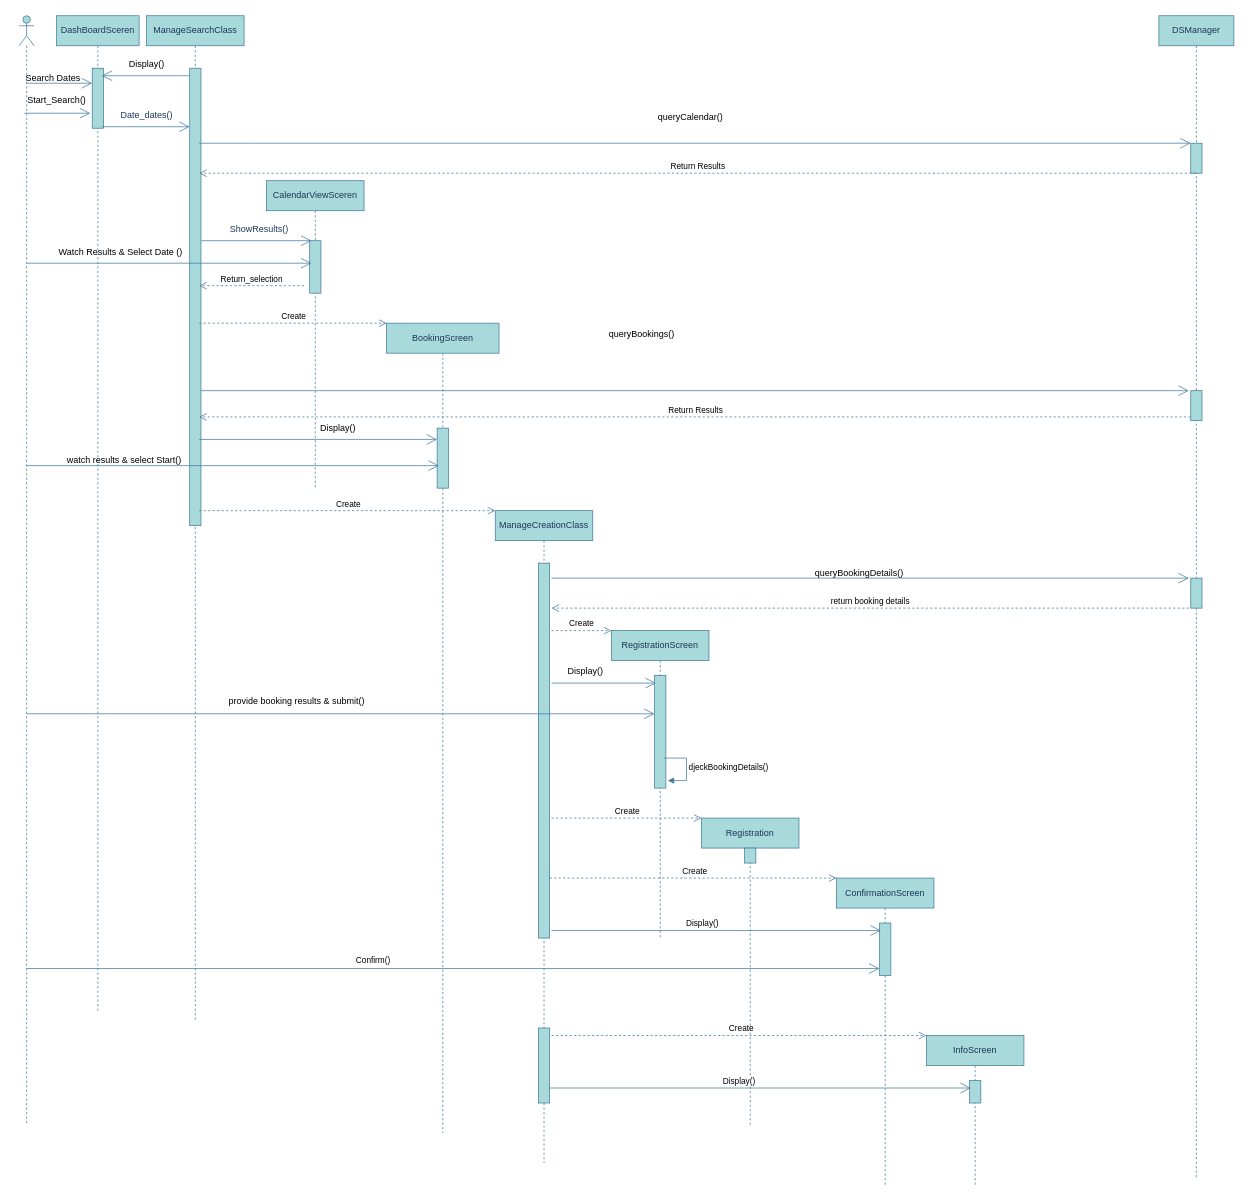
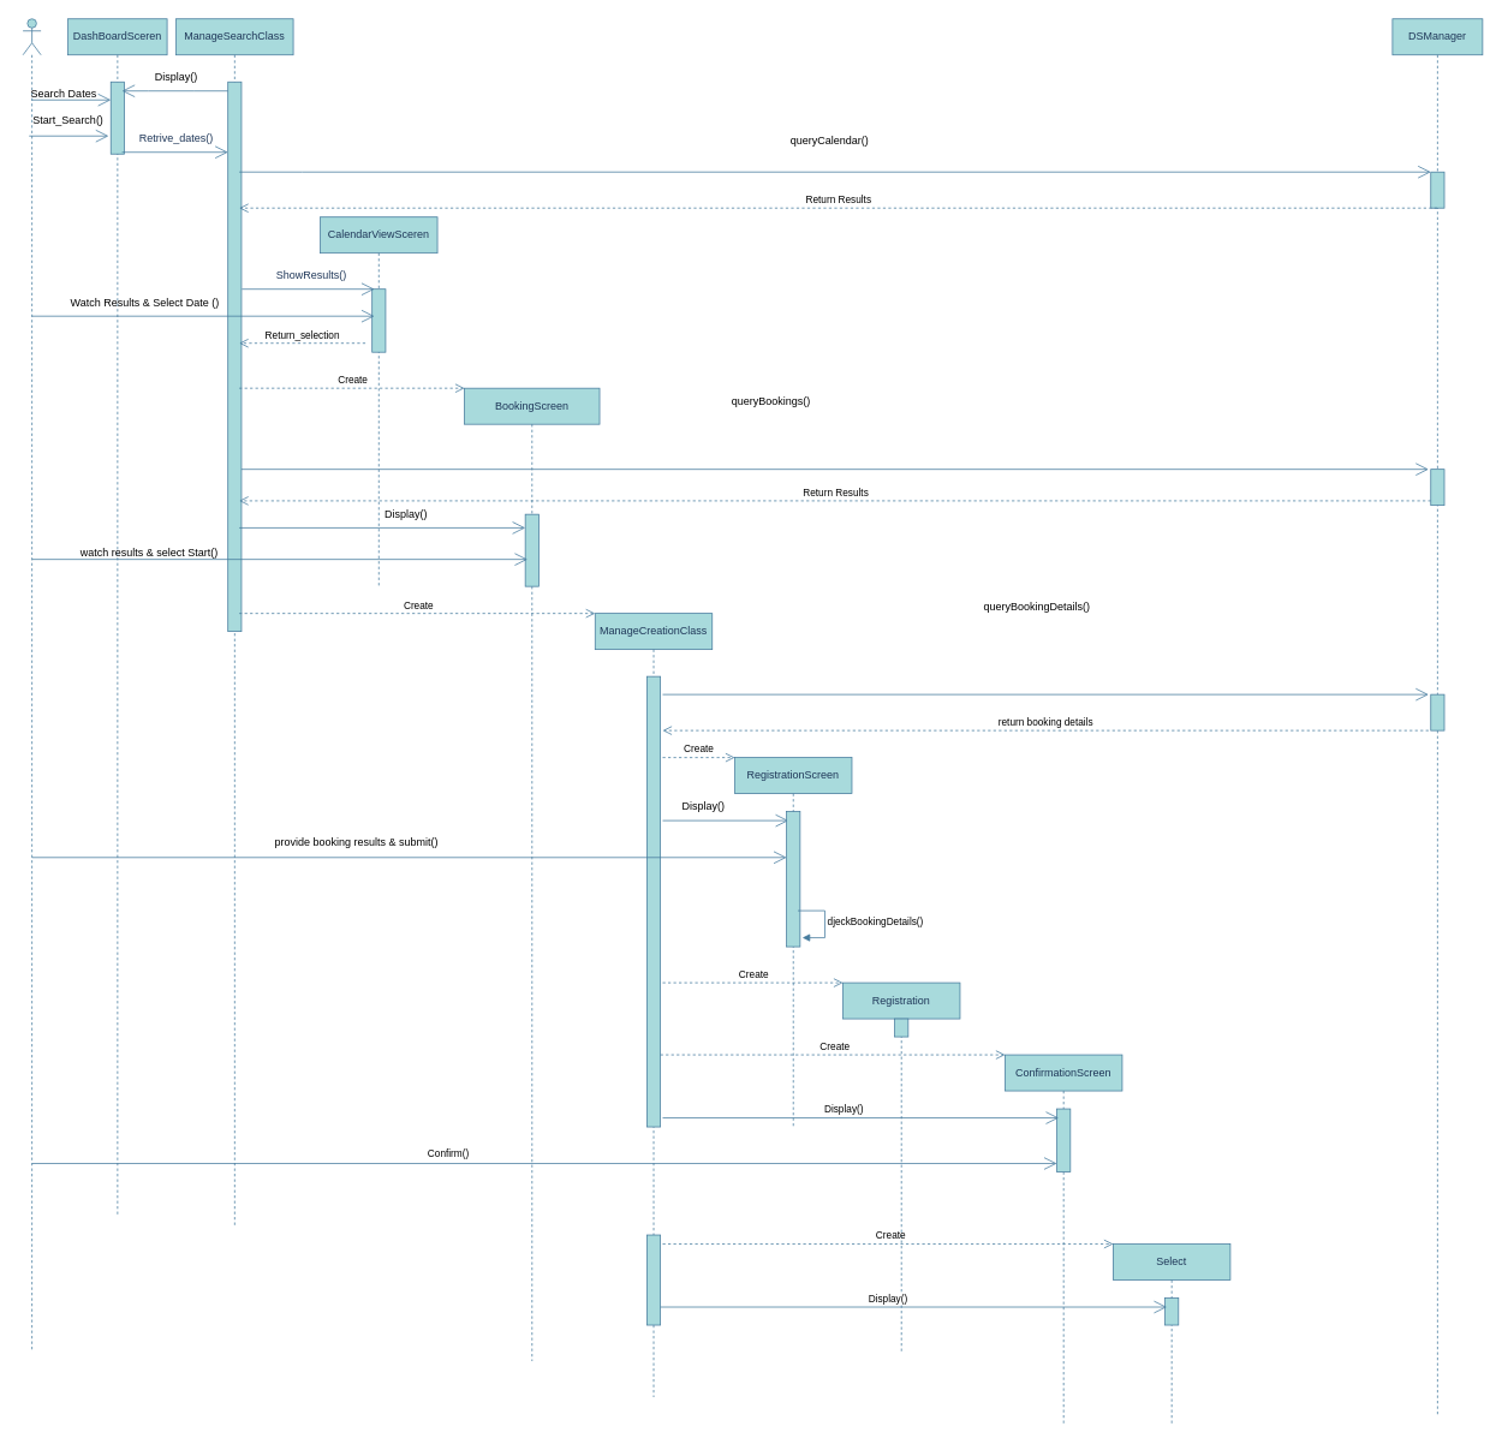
- <mxCell id="24" value="Date_dates()" style="text;html=1;align=center;verticalAlign=middle;resizable=0;points=[];autosize=1;strokeColor=none;fillColor=none;fontColor=#1D3557;labelBackgroundColor=none;" parent="1" vertex="1"><mxGeometry x="140" y="138" width="110" height="30" as="geometry" /></mxCell>
+ <mxCell id="24" value="Retrive_dates()" style="text;html=1;align=center;verticalAlign=middle;resizable=0;points=[];autosize=1;strokeColor=none;fillColor=none;fontColor=#1D3557;labelBackgroundColor=none;" parent="1" vertex="1"><mxGeometry x="140" y="138" width="110" height="30" as="geometry" /></mxCell>
- <mxCell id="49" value="queryBookingDetails()" style="text;html=1;align=center;verticalAlign=middle;resizable=0;points=[];autosize=1;strokeColor=none;fillColor=none;" parent="1" vertex="1"><mxGeometry x="1075" y="748" width="140" height="30" as="geometry" /></mxCell>
+ <mxCell id="49" value="queryBookingDetails()" style="text;html=1;align=center;verticalAlign=middle;resizable=0;points=[];autosize=1;strokeColor=none;fillColor=none;" parent="1" vertex="1"><mxGeometry x="1080" y="658" width="140" height="30" as="geometry" /></mxCell>
- <mxCell id="65" value="InfoScreen" style="shape=umlLifeline;perimeter=lifelinePerimeter;whiteSpace=wrap;html=1;container=1;dropTarget=0;collapsible=0;recursiveResize=0;outlineConnect=0;portConstraint=eastwest;newEdgeStyle={&quot;curved&quot;:0,&quot;rounded&quot;:0};labelBackgroundColor=none;fillColor=#A8DADC;strokeColor=#457B9D;fontColor=#1D3557;" parent="1" vertex="1"><mxGeometry x="1235" y="1380" width="130" height="200" as="geometry" /></mxCell>
+ <mxCell id="65" value="Select" style="shape=umlLifeline;perimeter=lifelinePerimeter;whiteSpace=wrap;html=1;container=1;dropTarget=0;collapsible=0;recursiveResize=0;outlineConnect=0;portConstraint=eastwest;newEdgeStyle={&quot;curved&quot;:0,&quot;rounded&quot;:0};labelBackgroundColor=none;fillColor=#A8DADC;strokeColor=#457B9D;fontColor=#1D3557;" parent="1" vertex="1"><mxGeometry x="1235" y="1380" width="130" height="200" as="geometry" /></mxCell>
